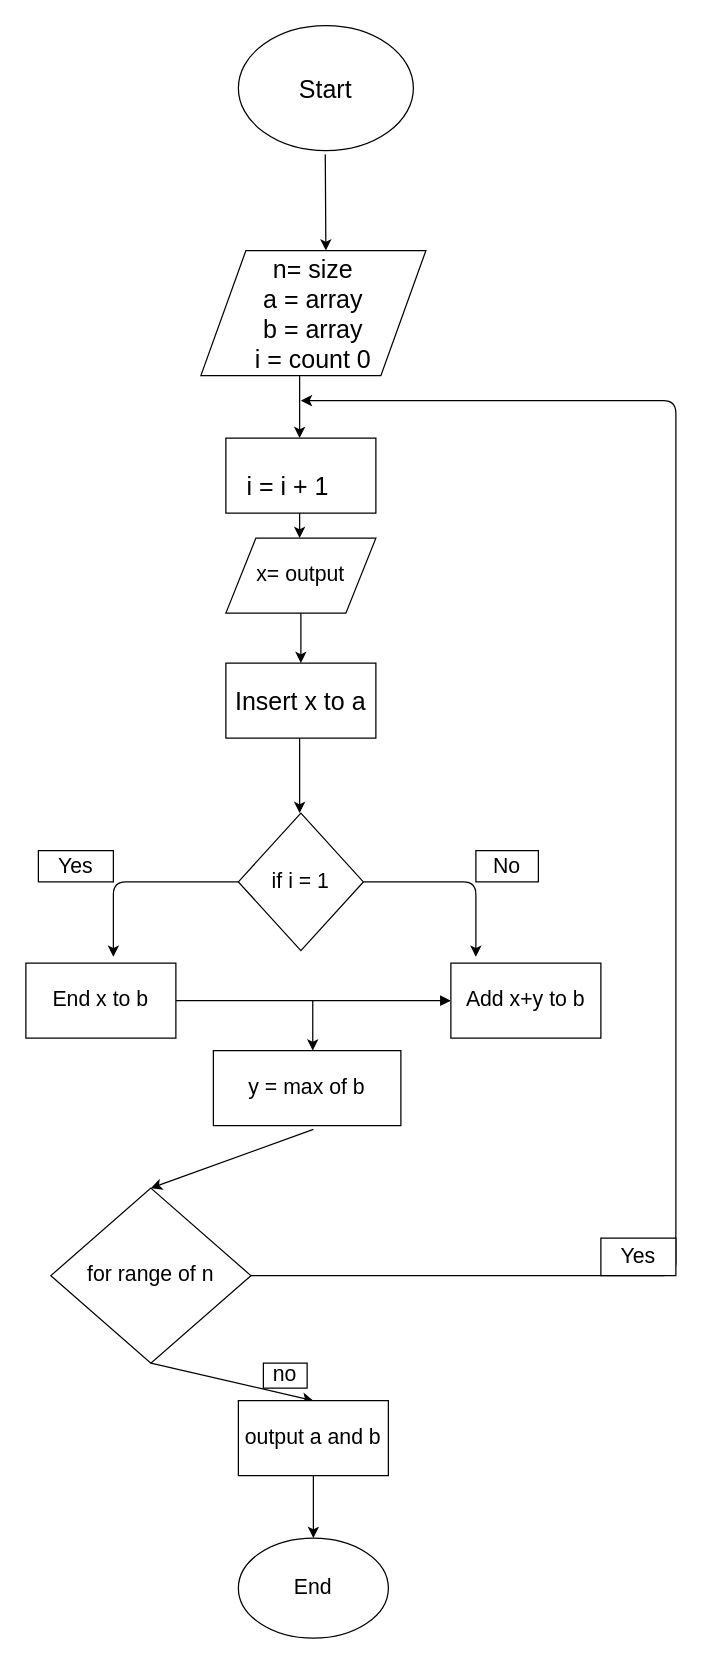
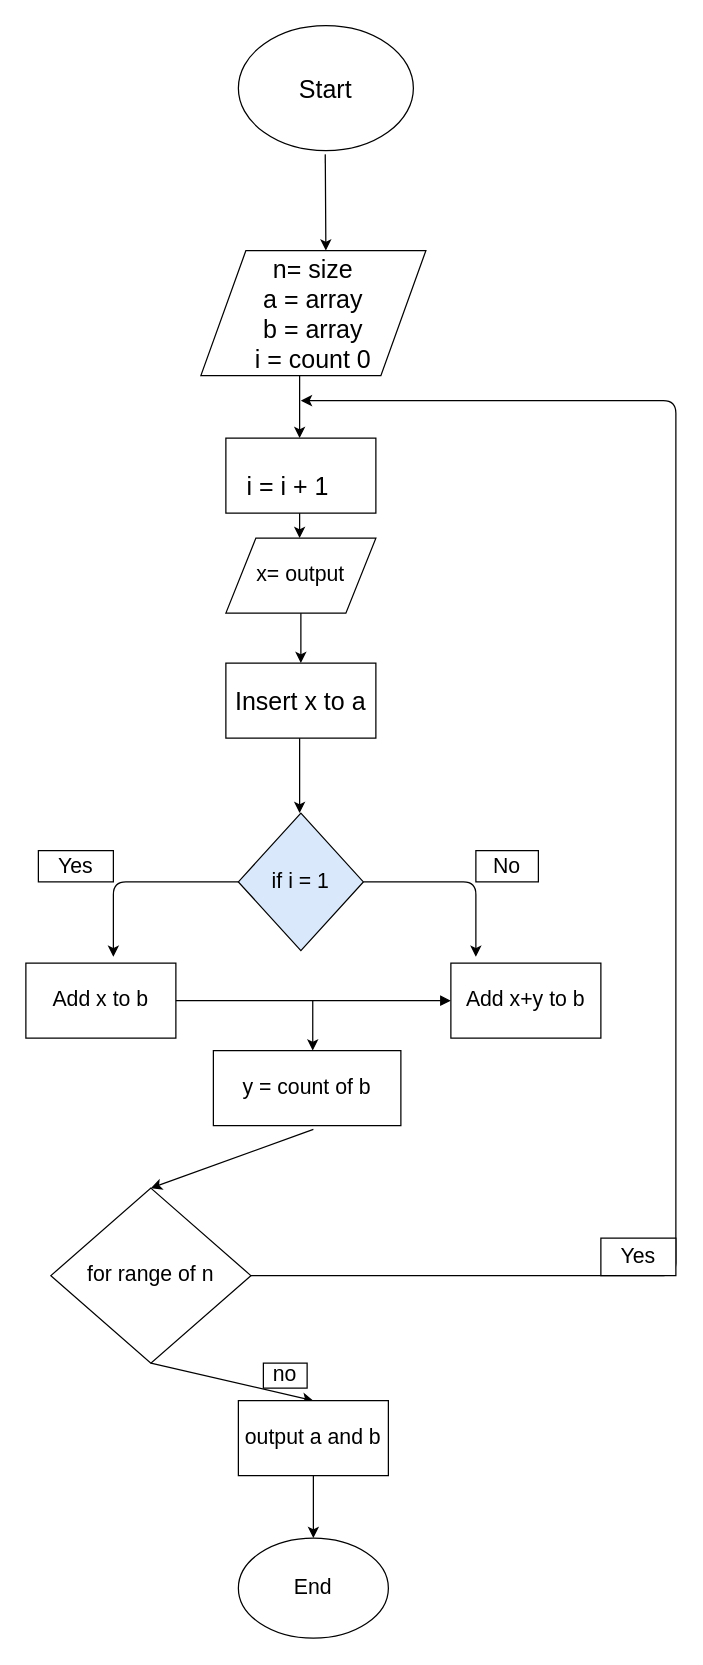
- <mxCell id="12" value="if i = 1" style="rhombus;whiteSpace=wrap;html=1;fontSize=17;" vertex="1" parent="1"><mxGeometry x="190" y="650" width="100" height="110" as="geometry" /></mxCell>
+ <mxCell id="12" value="if i = 1" style="rhombus;whiteSpace=wrap;html=1;fontSize=17;fillColor=#dae8fc;" vertex="1" parent="1"><mxGeometry x="190" y="650" width="100" height="110" as="geometry" /></mxCell>
- <mxCell id="16" value="End x to b" style="rounded=0;whiteSpace=wrap;html=1;fontSize=17;" vertex="1" parent="1"><mxGeometry x="20" y="770" width="120" height="60" as="geometry" /></mxCell>
+ <mxCell id="16" value="Add x to b" style="rounded=0;whiteSpace=wrap;html=1;fontSize=17;" vertex="1" parent="1"><mxGeometry x="20" y="770" width="120" height="60" as="geometry" /></mxCell>
- <mxCell id="22" value="y = max of b" style="rounded=0;whiteSpace=wrap;html=1;fontSize=17;" vertex="1" parent="1"><mxGeometry x="170" y="840" width="150" height="60" as="geometry" /></mxCell>
+ <mxCell id="22" value="y = count of b" style="rounded=0;whiteSpace=wrap;html=1;fontSize=17;" vertex="1" parent="1"><mxGeometry x="170" y="840" width="150" height="60" as="geometry" /></mxCell>
